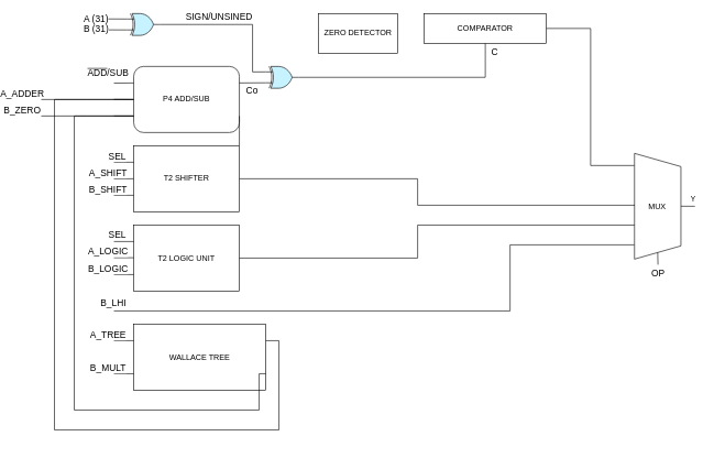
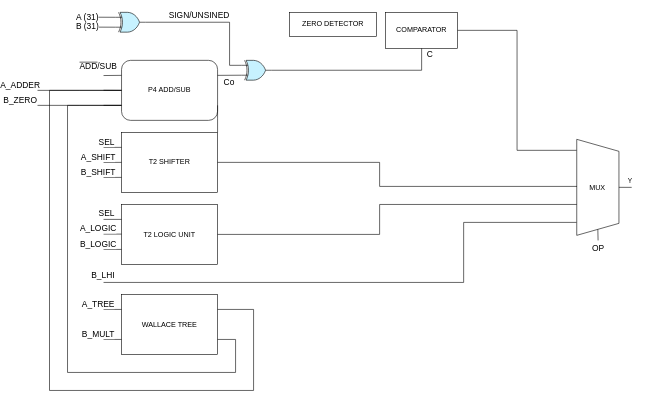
- <mxCell id="26" value="COMPARATOR" style="rounded=0;whiteSpace=wrap;html=1;fillColor=none;" parent="1" vertex="1"><mxGeometry x="630" y="20" width="185" height="45" as="geometry" /></mxCell>
+ <mxCell id="26" value="COMPARATOR" style="rounded=0;whiteSpace=wrap;html=1;fillColor=none;" parent="1" vertex="1"><mxGeometry x="630" y="20" width="120" height="60" as="geometry" /></mxCell>
- <mxCell id="24" value="ZERO DETECTOR" style="rounded=0;whiteSpace=wrap;html=1;fillColor=none;" parent="1" vertex="1"><mxGeometry x="470" y="20" width="120" height="60" as="geometry" /></mxCell>
+ <mxCell id="24" value="ZERO DETECTOR" style="rounded=0;whiteSpace=wrap;html=1;fillColor=none;" parent="1" vertex="1"><mxGeometry x="470" y="20" width="145" height="40" as="geometry" /></mxCell>
- <mxCell id="31" value="WALLACE TREE" style="rounded=0;whiteSpace=wrap;html=1;fillColor=none;" parent="1" vertex="1"><mxGeometry x="190" y="490" width="200" height="100" as="geometry" /></mxCell>
+ <mxCell id="31" value="WALLACE TREE" style="rounded=0;whiteSpace=wrap;html=1;fillColor=none;" parent="1" vertex="1"><mxGeometry x="190" y="490" width="160" height="100" as="geometry" /></mxCell>
